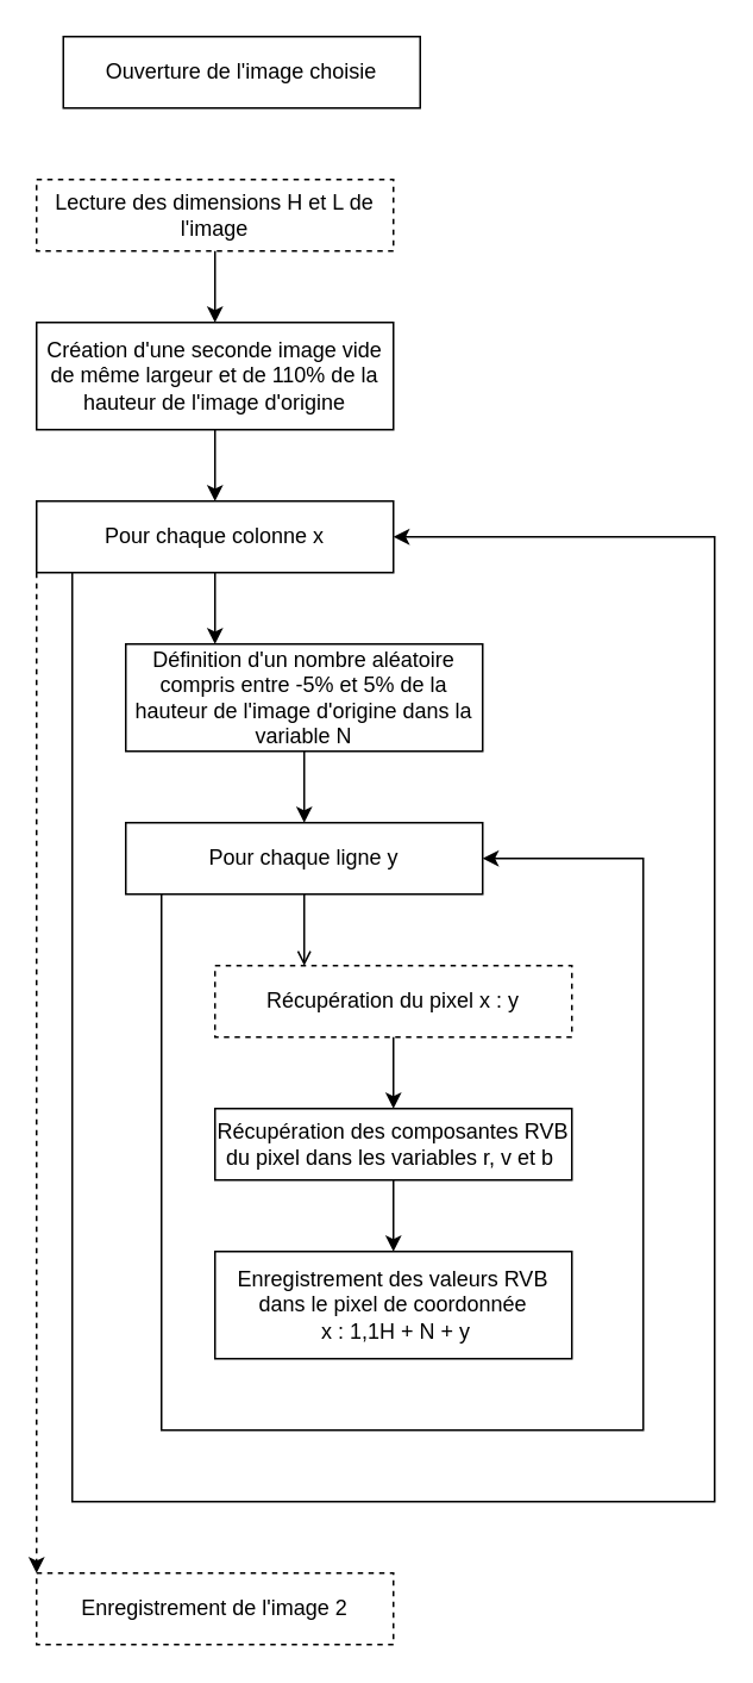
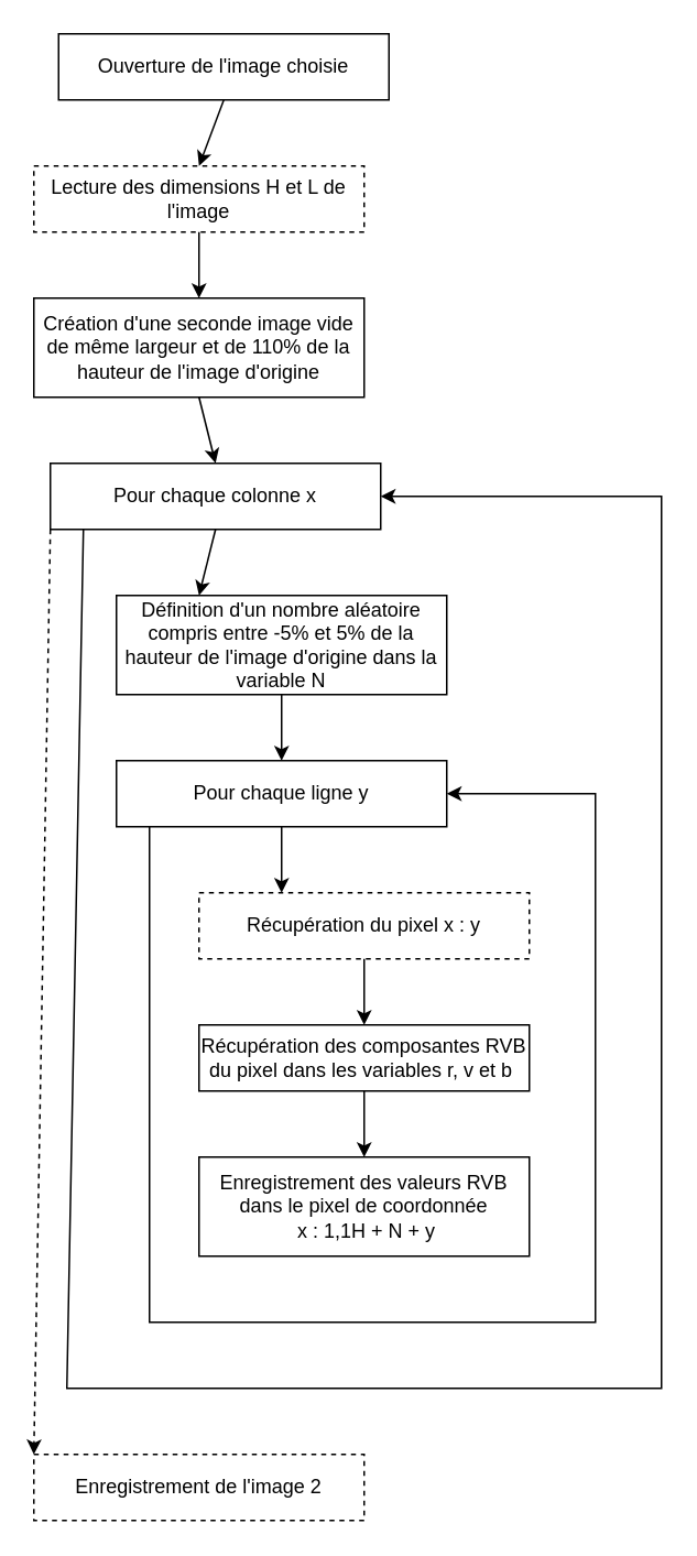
+ <mxCell id="4" value="" style="endArrow=classic;html=1;rounded=0;entryX=0.5;entryY=0;entryDx=0;entryDy=0;exitX=0.5;exitY=1;exitDx=0;exitDy=0;" edge="1" parent="1" source="2" target="3"><mxGeometry width="50" height="50" relative="1" as="geometry"><mxPoint x="119.5" y="70" as="sourcePoint" /><mxPoint x="119.5" y="100" as="targetPoint" /></mxGeometry></mxCell>
- <mxCell id="7" value="Pour chaque colonne x" style="rounded=0;whiteSpace=wrap;html=1;" vertex="1" parent="1"><mxGeometry x="20" y="280" width="200" height="40" as="geometry" /></mxCell>
+ <mxCell id="7" value="Pour chaque colonne x" style="rounded=0;whiteSpace=wrap;html=1;" vertex="1" parent="1"><mxGeometry x="30" y="280" width="200" height="40" as="geometry" /></mxCell>
- <mxCell id="16" value="" style="endArrow=open;html=1;rounded=0;exitX=0.5;exitY=1;exitDx=0;exitDy=0;entryX=0.25;entryY=0;entryDx=0;entryDy=0;" edge="1" parent="1" source="11" target="15"><mxGeometry width="50" height="50" relative="1" as="geometry"><mxPoint x="370" y="410" as="sourcePoint" /><mxPoint x="420" y="360" as="targetPoint" /></mxGeometry></mxCell>
+ <mxCell id="16" value="" style="endArrow=classic;html=1;rounded=0;exitX=0.5;exitY=1;exitDx=0;exitDy=0;entryX=0.25;entryY=0;entryDx=0;entryDy=0;" edge="1" parent="1" source="11" target="15"><mxGeometry width="50" height="50" relative="1" as="geometry"><mxPoint x="370" y="410" as="sourcePoint" /><mxPoint x="420" y="360" as="targetPoint" /></mxGeometry></mxCell>
